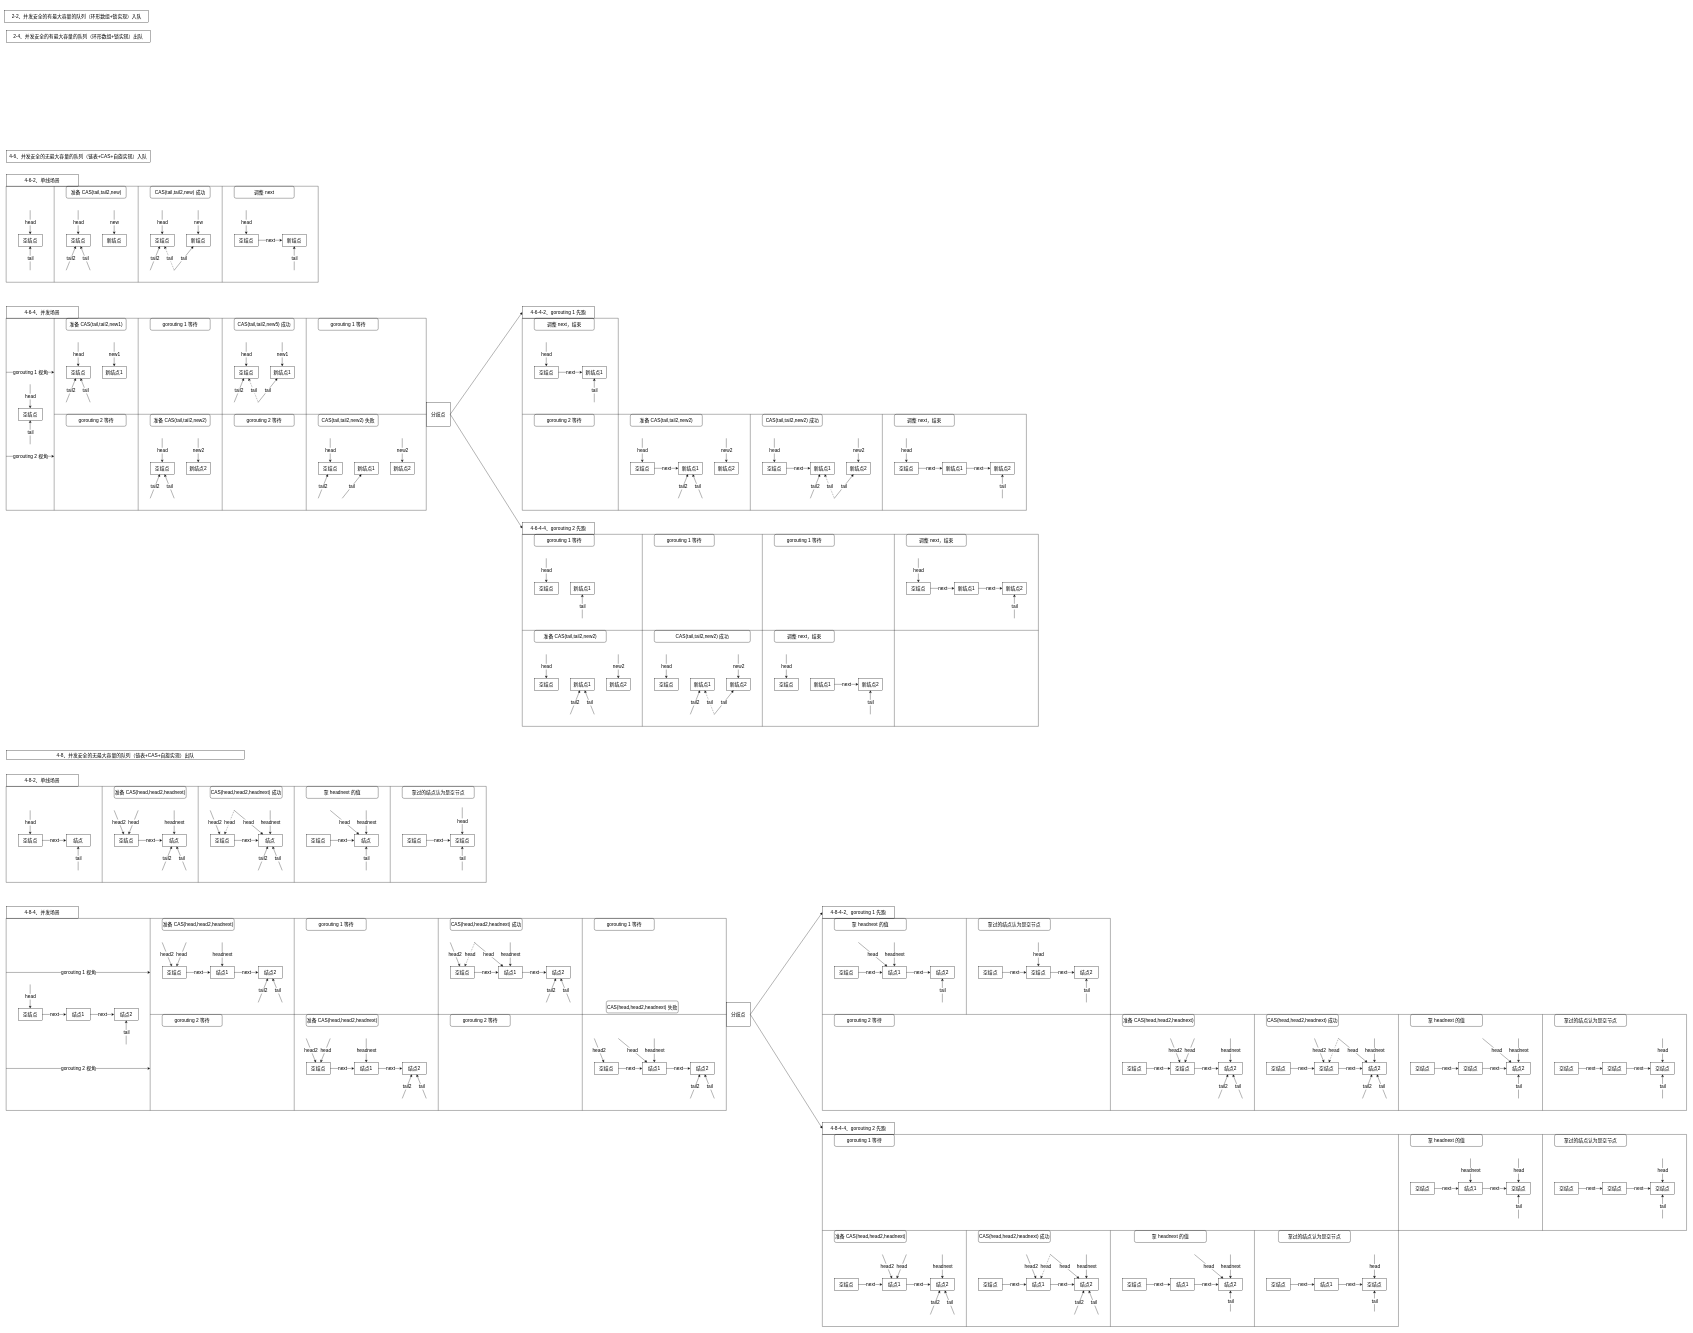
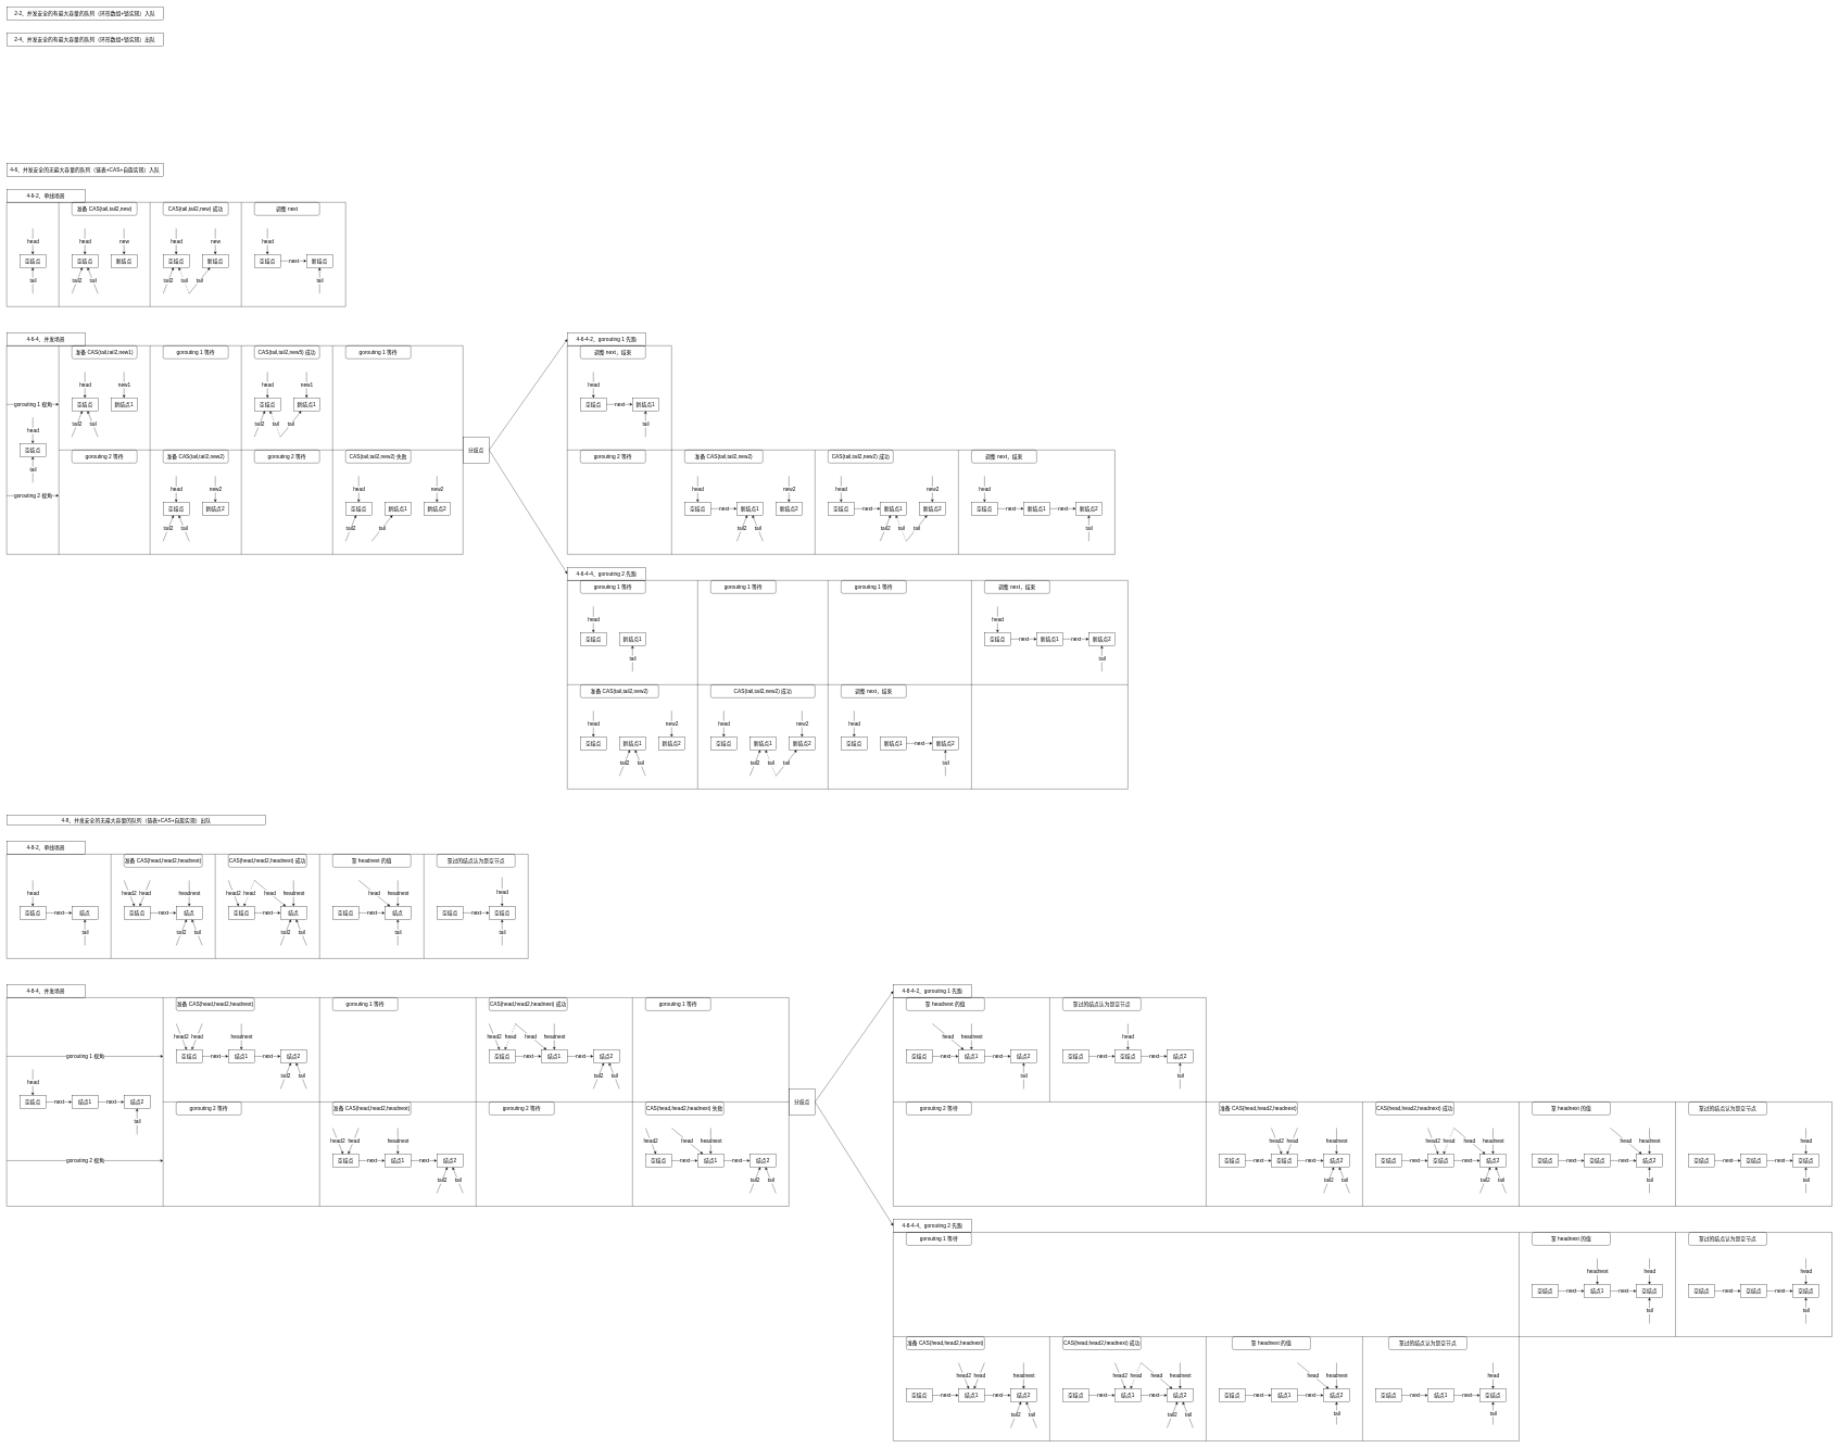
- <mxCell id="531" value="2-2、并发安全的有最大容量的队列（环形数组+锁实现）入队" style="rounded=0;whiteSpace=wrap;html=1;fillColor=none;fontSize=16;" parent="1" vertex="1"><mxGeometry x="15" y="35" width="480" height="40" as="geometry" /></mxCell>
+ <mxCell id="531" value="2-2、并发安全的有最大容量的队列（环形数组+锁实现）入队" style="rounded=0;whiteSpace=wrap;html=1;fillColor=none;fontSize=16;" parent="1" vertex="1"><mxGeometry x="20" y="20" width="480" height="40" as="geometry" /></mxCell>
- <mxCell id="402" value="CAS(head,head2,headnext) 失败" style="rounded=1;whiteSpace=wrap;html=1;fontSize=16;fillColor=none;" parent="1" vertex="1"><mxGeometry x="2020" y="3335" width="240" height="40" as="geometry" /></mxCell>
+ <mxCell id="402" value="CAS(head,head2,headnext) 失败" style="rounded=1;whiteSpace=wrap;html=1;fontSize=16;fillColor=none;" parent="1" vertex="1"><mxGeometry x="1980" y="3380" width="240" height="40" as="geometry" /></mxCell>
